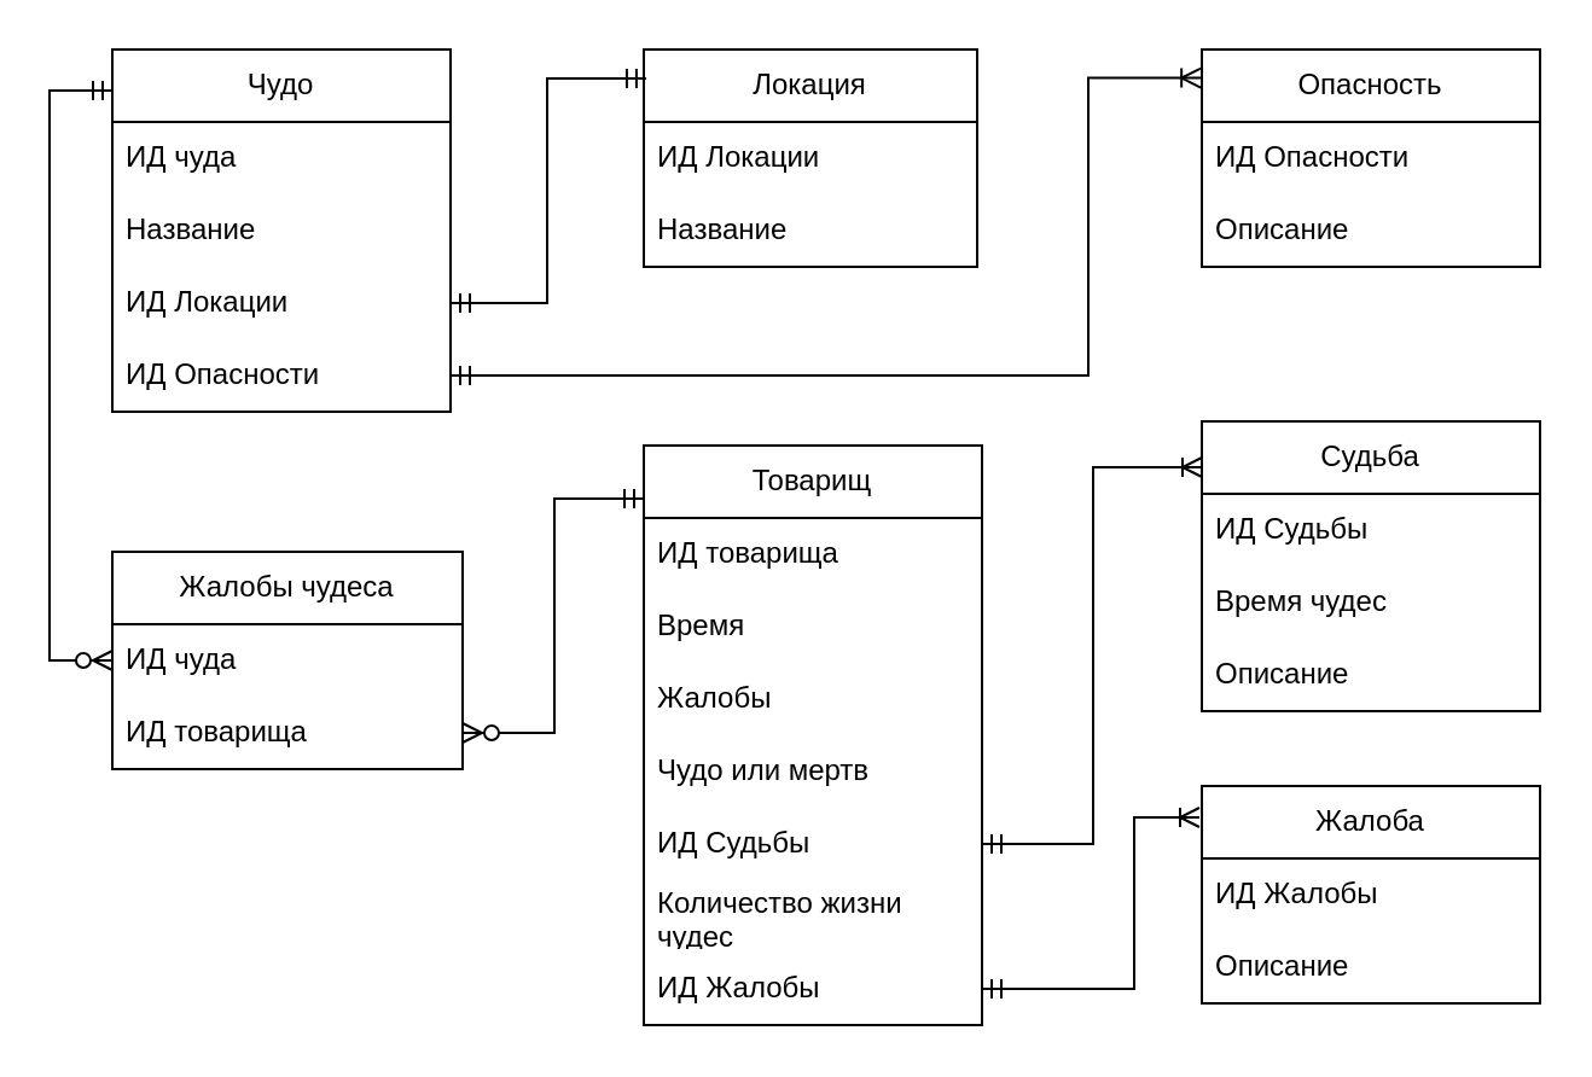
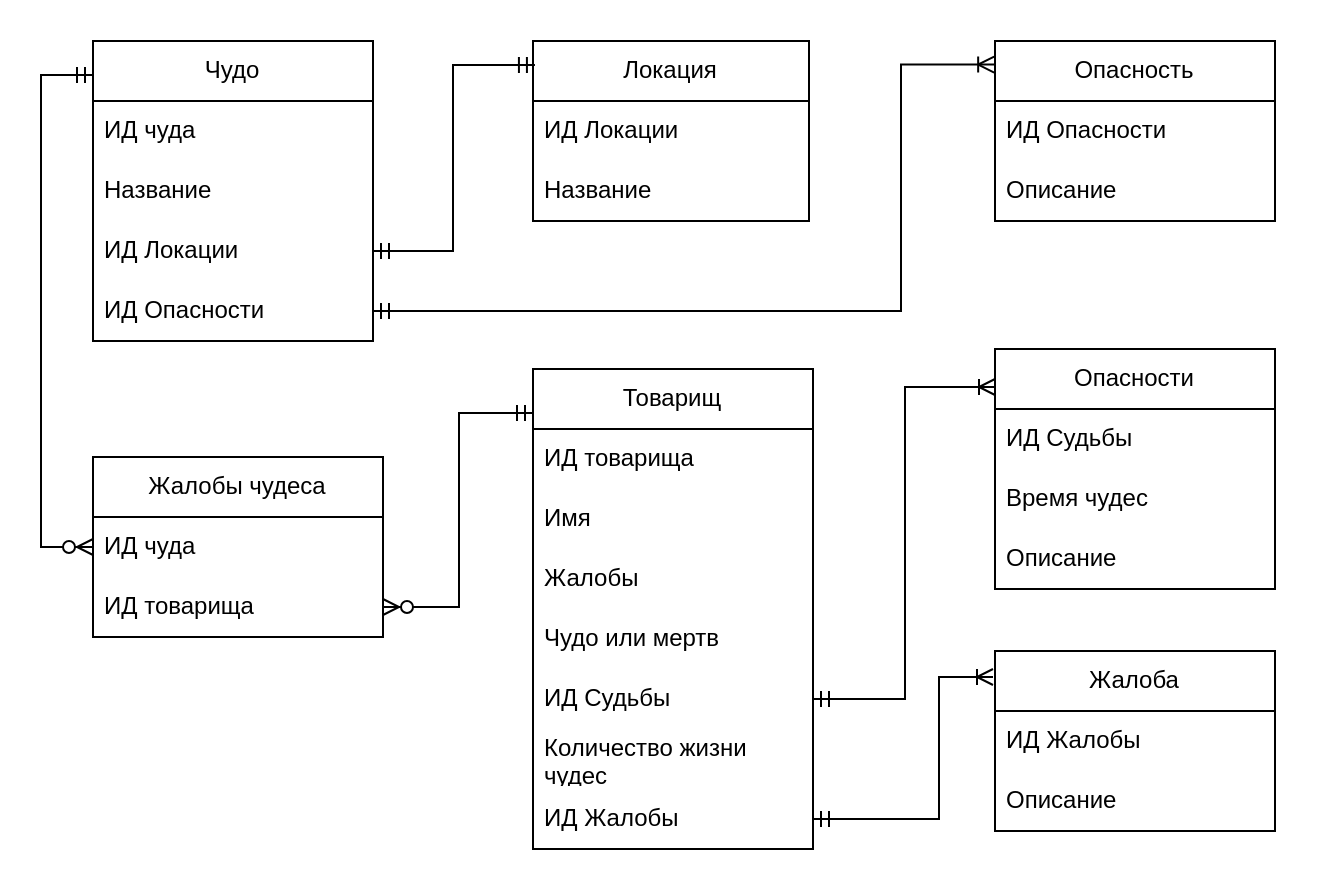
- <mxCell id="10" value="Судьба" style="swimlane;fontStyle=0;childLayout=stackLayout;horizontal=1;startSize=30;horizontalStack=0;resizeParent=1;resizeParentMax=0;resizeLast=0;collapsible=1;marginBottom=0;whiteSpace=wrap;html=1;" parent="1" vertex="1"><mxGeometry x="497" y="174" width="140" height="120" as="geometry" /></mxCell>
+ <mxCell id="10" value="Опасности" style="swimlane;fontStyle=0;childLayout=stackLayout;horizontal=1;startSize=30;horizontalStack=0;resizeParent=1;resizeParentMax=0;resizeLast=0;collapsible=1;marginBottom=0;whiteSpace=wrap;html=1;" parent="1" vertex="1"><mxGeometry x="497" y="174" width="140" height="120" as="geometry" /></mxCell>
- <mxCell id="4" value="Время" style="text;strokeColor=none;fillColor=none;align=left;verticalAlign=middle;spacingLeft=4;spacingRight=4;overflow=hidden;points=[[0,0.5],[1,0.5]];portConstraint=eastwest;rotatable=0;whiteSpace=wrap;html=1;" parent="2" vertex="1"><mxGeometry y="60" width="140" height="30" as="geometry" /></mxCell>
+ <mxCell id="4" value="Имя" style="text;strokeColor=none;fillColor=none;align=left;verticalAlign=middle;spacingLeft=4;spacingRight=4;overflow=hidden;points=[[0,0.5],[1,0.5]];portConstraint=eastwest;rotatable=0;whiteSpace=wrap;html=1;" parent="2" vertex="1"><mxGeometry y="60" width="140" height="30" as="geometry" /></mxCell>
